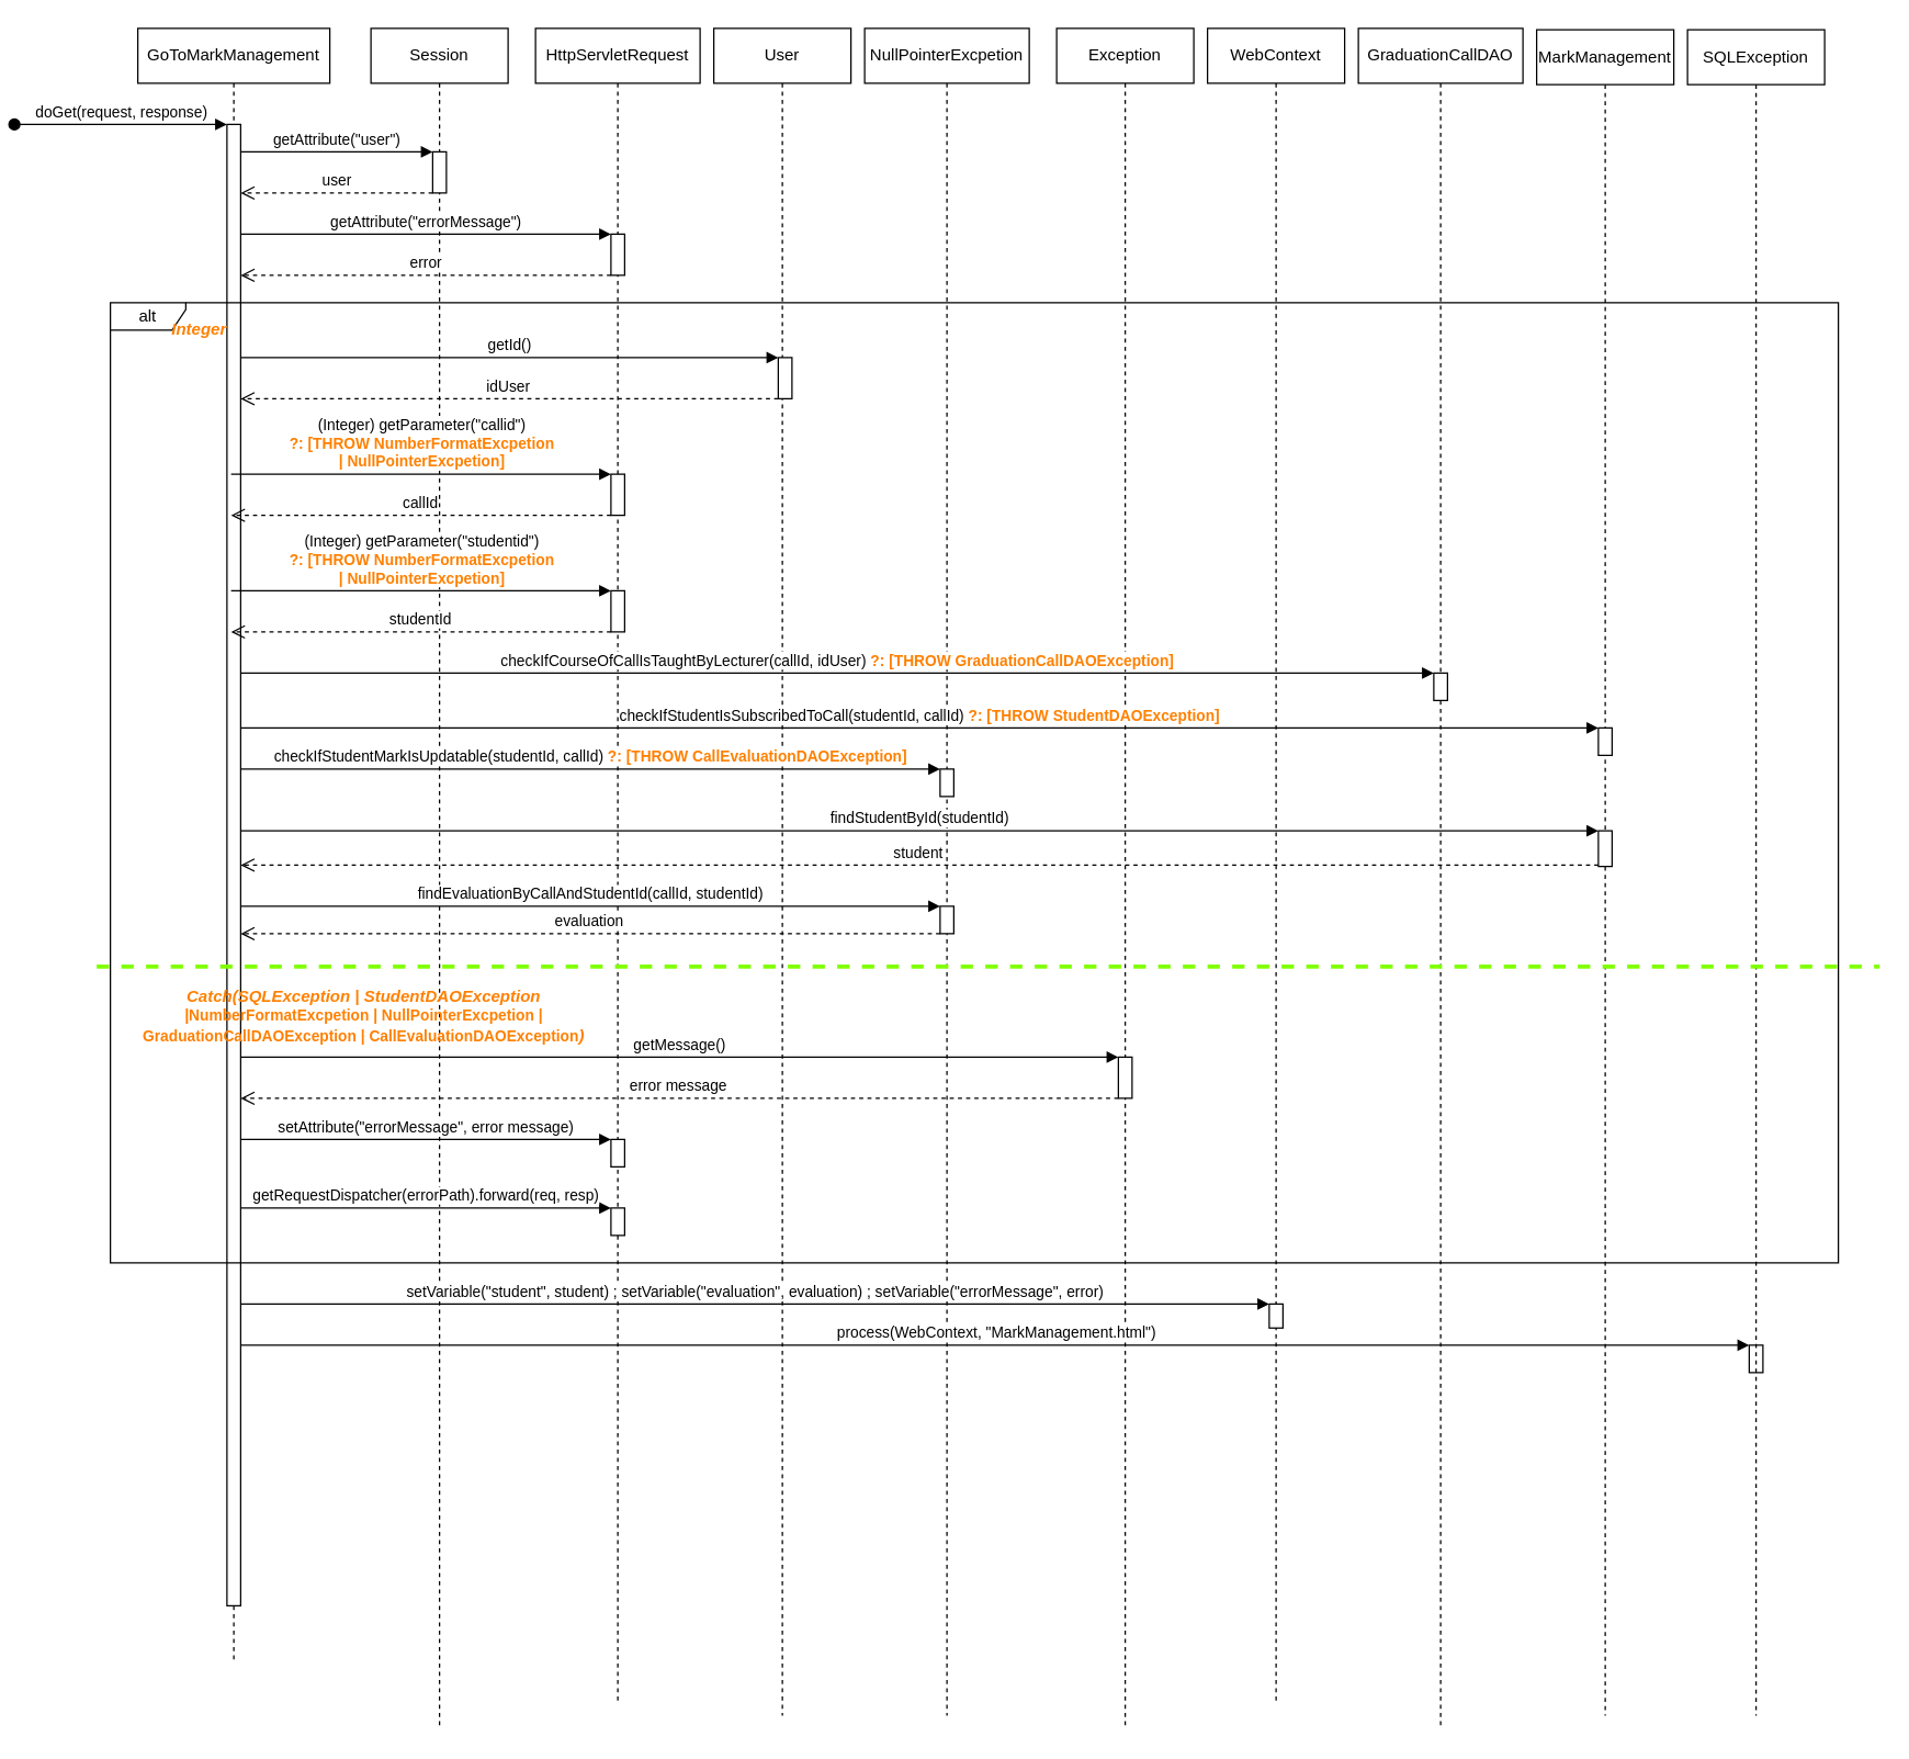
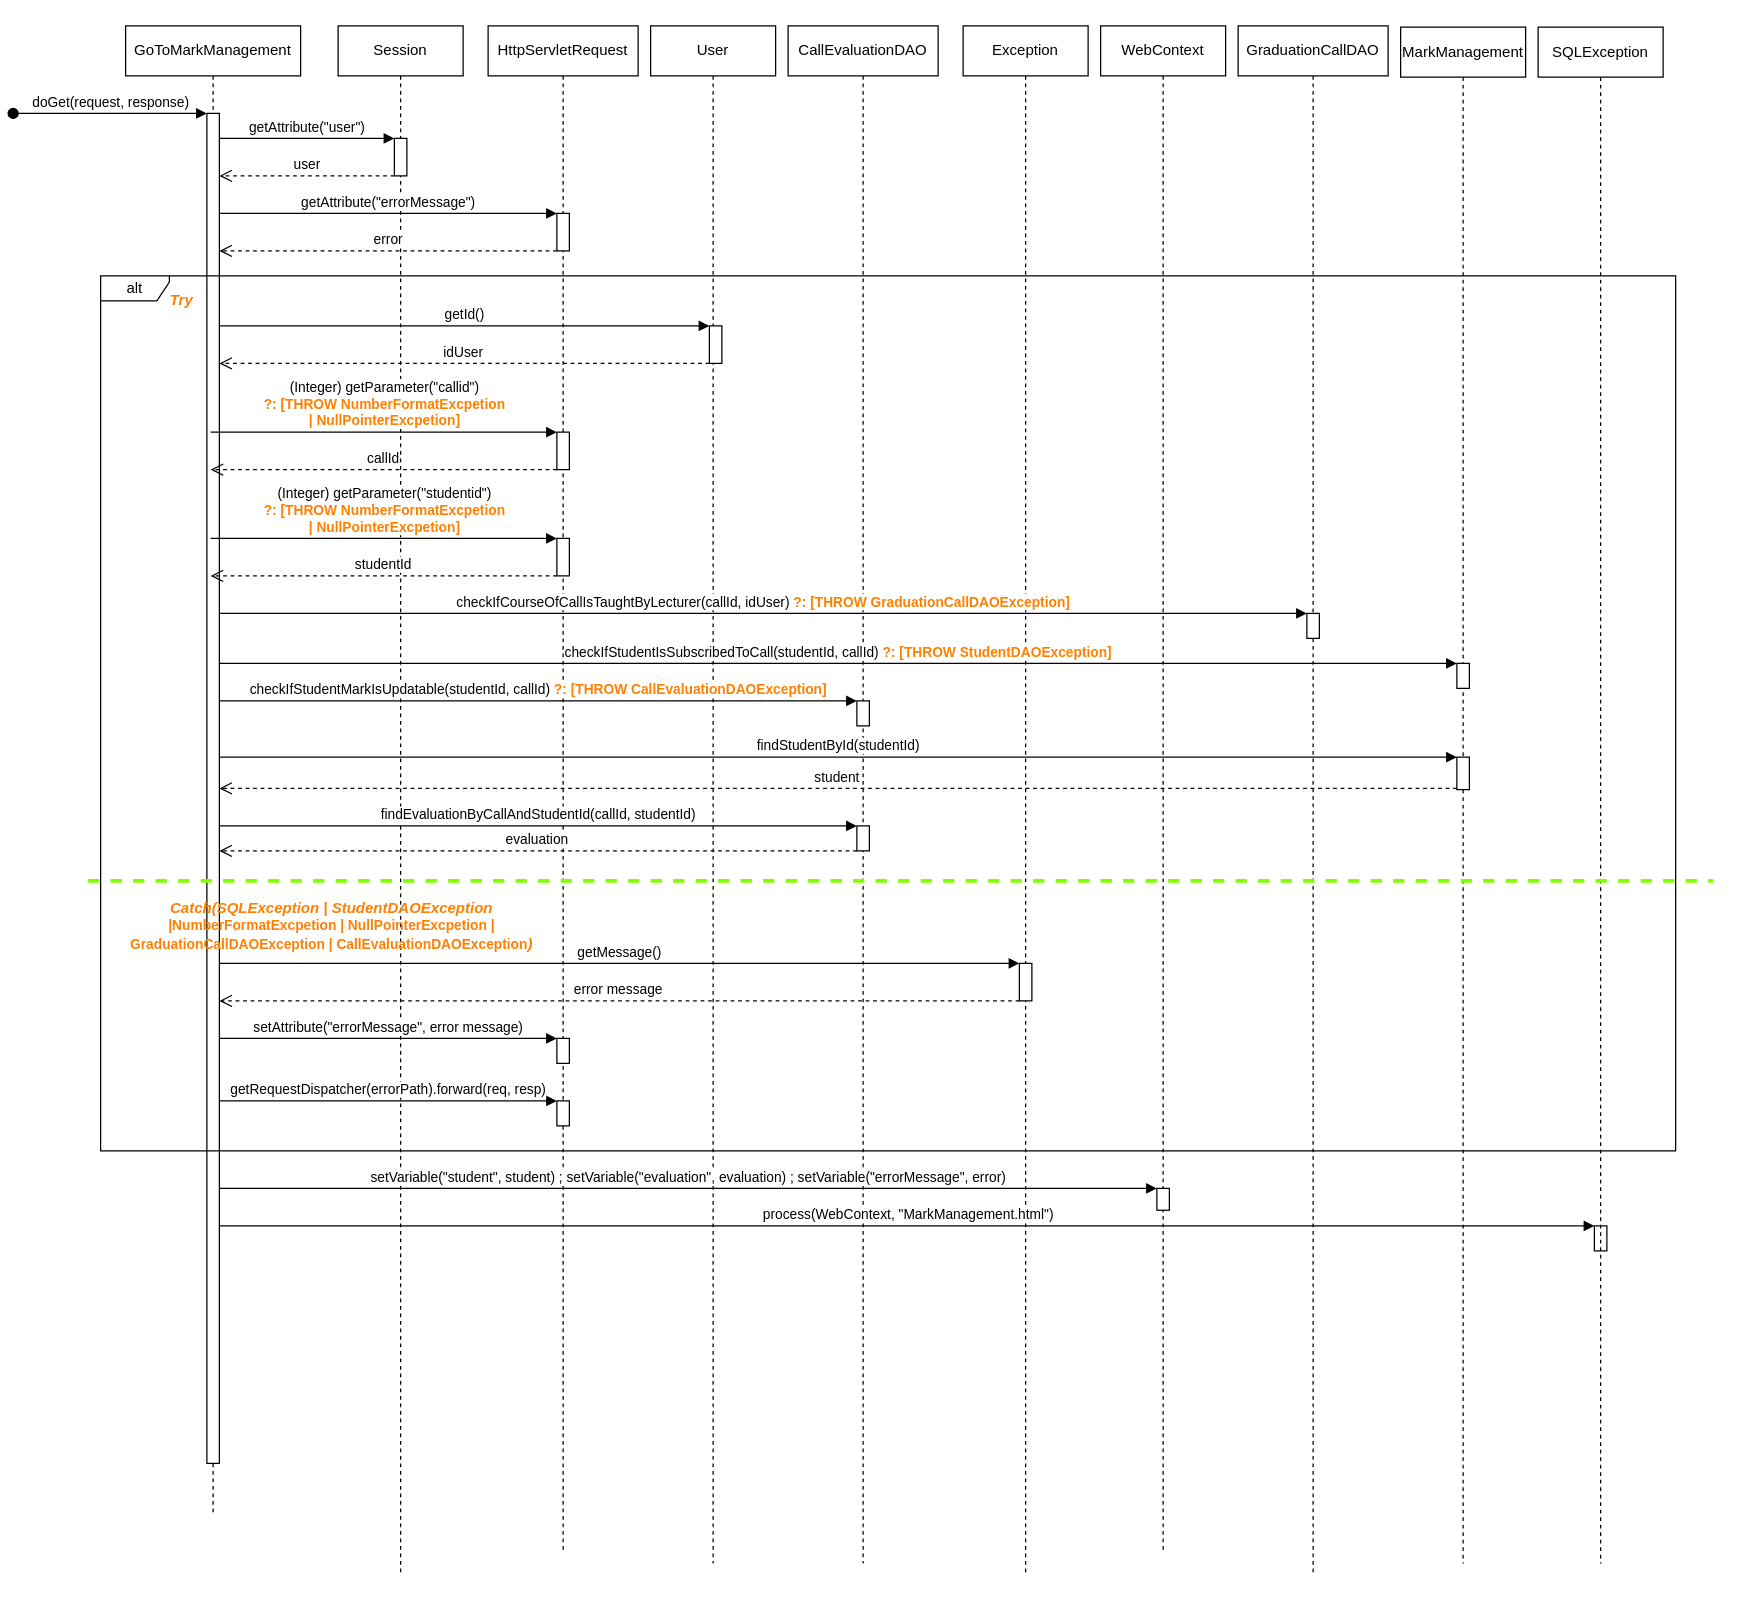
- <mxCell id="26" value="NullPointerExcpetion" style="shape=umlLifeline;perimeter=lifelinePerimeter;whiteSpace=wrap;html=1;container=0;dropTarget=0;collapsible=0;recursiveResize=0;outlineConnect=0;portConstraint=eastwest;newEdgeStyle={&quot;edgeStyle&quot;:&quot;elbowEdgeStyle&quot;,&quot;elbow&quot;:&quot;vertical&quot;,&quot;curved&quot;:0,&quot;rounded&quot;:0};" parent="1" vertex="1"><mxGeometry x="580" y="20" width="120" height="1230" as="geometry" /></mxCell>
+ <mxCell id="26" value="CallEvaluationDAO" style="shape=umlLifeline;perimeter=lifelinePerimeter;whiteSpace=wrap;html=1;container=0;dropTarget=0;collapsible=0;recursiveResize=0;outlineConnect=0;portConstraint=eastwest;newEdgeStyle={&quot;edgeStyle&quot;:&quot;elbowEdgeStyle&quot;,&quot;elbow&quot;:&quot;vertical&quot;,&quot;curved&quot;:0,&quot;rounded&quot;:0};" parent="1" vertex="1"><mxGeometry x="580" y="20" width="120" height="1230" as="geometry" /></mxCell>
- <mxCell id="8" value="Integer" style="text;html=1;align=center;verticalAlign=middle;whiteSpace=wrap;rounded=0;fontStyle=3;fontColor=#FF8000;" parent="1" vertex="1"><mxGeometry x="20" y="230" width="150" height="20" as="geometry" /></mxCell>
+ <mxCell id="8" value="Try" style="text;html=1;align=center;verticalAlign=middle;whiteSpace=wrap;rounded=0;fontStyle=3;fontColor=#FF8000;" parent="1" vertex="1"><mxGeometry x="20" y="230" width="150" height="20" as="geometry" /></mxCell>
